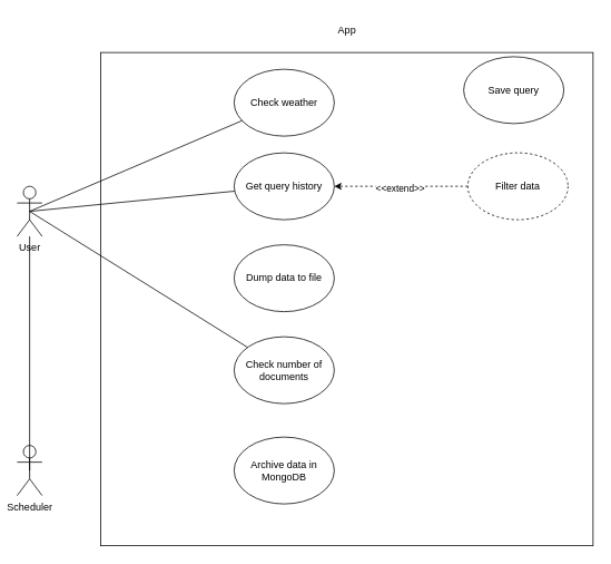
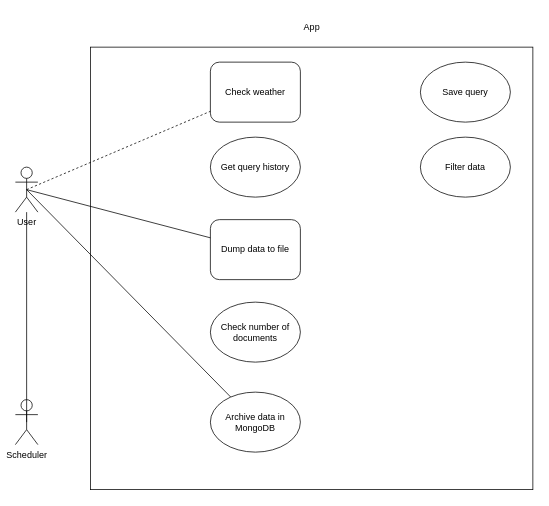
- <mxCell id="7" value="Save query" style="ellipse;whiteSpace=wrap;html=1;" vertex="1" parent="1"><mxGeometry x="555" y="67" width="120" height="80" as="geometry" /></mxCell>
+ <mxCell id="7" value="Save query" style="ellipse;whiteSpace=wrap;html=1;" vertex="1" parent="1"><mxGeometry x="560" y="82" width="120" height="80" as="geometry" /></mxCell>
- <mxCell id="6" value="Check weather" style="ellipse;whiteSpace=wrap;html=1;" vertex="1" parent="1"><mxGeometry x="280" y="82" width="120" height="80" as="geometry" /></mxCell>
+ <mxCell id="6" value="Check weather" style="whiteSpace=wrap;html=1;rounded=1;" vertex="1" parent="1"><mxGeometry x="280" y="82" width="120" height="80" as="geometry" /></mxCell>
- <mxCell id="12" value="" style="endArrow=none;html=1;rounded=0;exitX=0.5;exitY=0.5;exitDx=0;exitDy=0;exitPerimeter=0;" edge="1" parent="1" source="2" target="6"><mxGeometry width="50" height="50" relative="1" as="geometry"><mxPoint x="520" y="462" as="sourcePoint" /><mxPoint x="570" y="412" as="targetPoint" /></mxGeometry></mxCell>
+ <mxCell id="12" value="" style="endArrow=none;html=1;rounded=0;exitX=0.5;exitY=0.5;exitDx=0;exitDy=0;exitPerimeter=0;dashed=1;" edge="1" parent="1" source="2" target="6"><mxGeometry width="50" height="50" relative="1" as="geometry"><mxPoint x="520" y="462" as="sourcePoint" /><mxPoint x="570" y="412" as="targetPoint" /></mxGeometry></mxCell>
- <mxCell id="17" value="" style="endArrow=classic;html=1;rounded=0;dashed=1;" edge="1" parent="1" source="16" target="10"><mxGeometry width="50" height="50" relative="1" as="geometry"><mxPoint x="520" y="362" as="sourcePoint" /><mxPoint x="570" y="312" as="targetPoint" /></mxGeometry></mxCell>
- <mxCell id="18" value="&amp;lt;&amp;lt;extend&amp;gt;&amp;gt;" style="edgeLabel;html=1;align=center;verticalAlign=middle;resizable=0;points=[];" vertex="1" connectable="0" parent="17"><mxGeometry x="0.025" y="2" relative="1" as="geometry"><mxPoint as="offset" /></mxGeometry></mxCell>
- <mxCell id="16" value="Filter data" style="ellipse;whiteSpace=wrap;html=1;dashed=1;" vertex="1" parent="1"><mxGeometry x="560" y="182" width="120" height="80" as="geometry" /></mxCell>
+ <mxCell id="16" value="Filter data" style="ellipse;whiteSpace=wrap;html=1;" vertex="1" parent="1"><mxGeometry x="560" y="182" width="120" height="80" as="geometry" /></mxCell>
- <mxCell id="13" value="" style="endArrow=none;html=1;rounded=0;exitX=0.5;exitY=0.5;exitDx=0;exitDy=0;exitPerimeter=0;" edge="1" parent="1" source="2" target="10"><mxGeometry width="50" height="50" relative="1" as="geometry"><mxPoint x="40" y="172" as="sourcePoint" /><mxPoint x="312" y="164" as="targetPoint" /></mxGeometry></mxCell>
+ <mxCell id="13" value="" style="endArrow=none;html=1;rounded=0;exitX=0.5;exitY=0.5;exitDx=0;exitDy=0;exitPerimeter=0;" edge="1" parent="1" source="2" target="8"><mxGeometry width="50" height="50" relative="1" as="geometry"><mxPoint x="40" y="172" as="sourcePoint" /><mxPoint x="312" y="164" as="targetPoint" /></mxGeometry></mxCell>
- <mxCell id="8" value="Dump data to file" style="ellipse;whiteSpace=wrap;html=1;" vertex="1" parent="1"><mxGeometry x="280" y="292" width="120" height="80" as="geometry" /></mxCell>
+ <mxCell id="8" value="Dump data to file" style="whiteSpace=wrap;html=1;rounded=1;" vertex="1" parent="1"><mxGeometry x="280" y="292" width="120" height="80" as="geometry" /></mxCell>
- <mxCell id="14" value="" style="endArrow=none;html=1;rounded=0;exitX=0.5;exitY=0.5;exitDx=0;exitDy=0;exitPerimeter=0;" edge="1" parent="1" source="2" target="9"><mxGeometry width="50" height="50" relative="1" as="geometry"><mxPoint x="250" y="280" as="sourcePoint" /><mxPoint x="482" y="242" as="targetPoint" /></mxGeometry></mxCell>
+ <mxCell id="14" value="" style="endArrow=none;html=1;rounded=0;exitX=0.5;exitY=0.5;exitDx=0;exitDy=0;exitPerimeter=0;" edge="1" parent="1" source="2" target="11"><mxGeometry width="50" height="50" relative="1" as="geometry"><mxPoint x="250" y="280" as="sourcePoint" /><mxPoint x="482" y="242" as="targetPoint" /></mxGeometry></mxCell>
